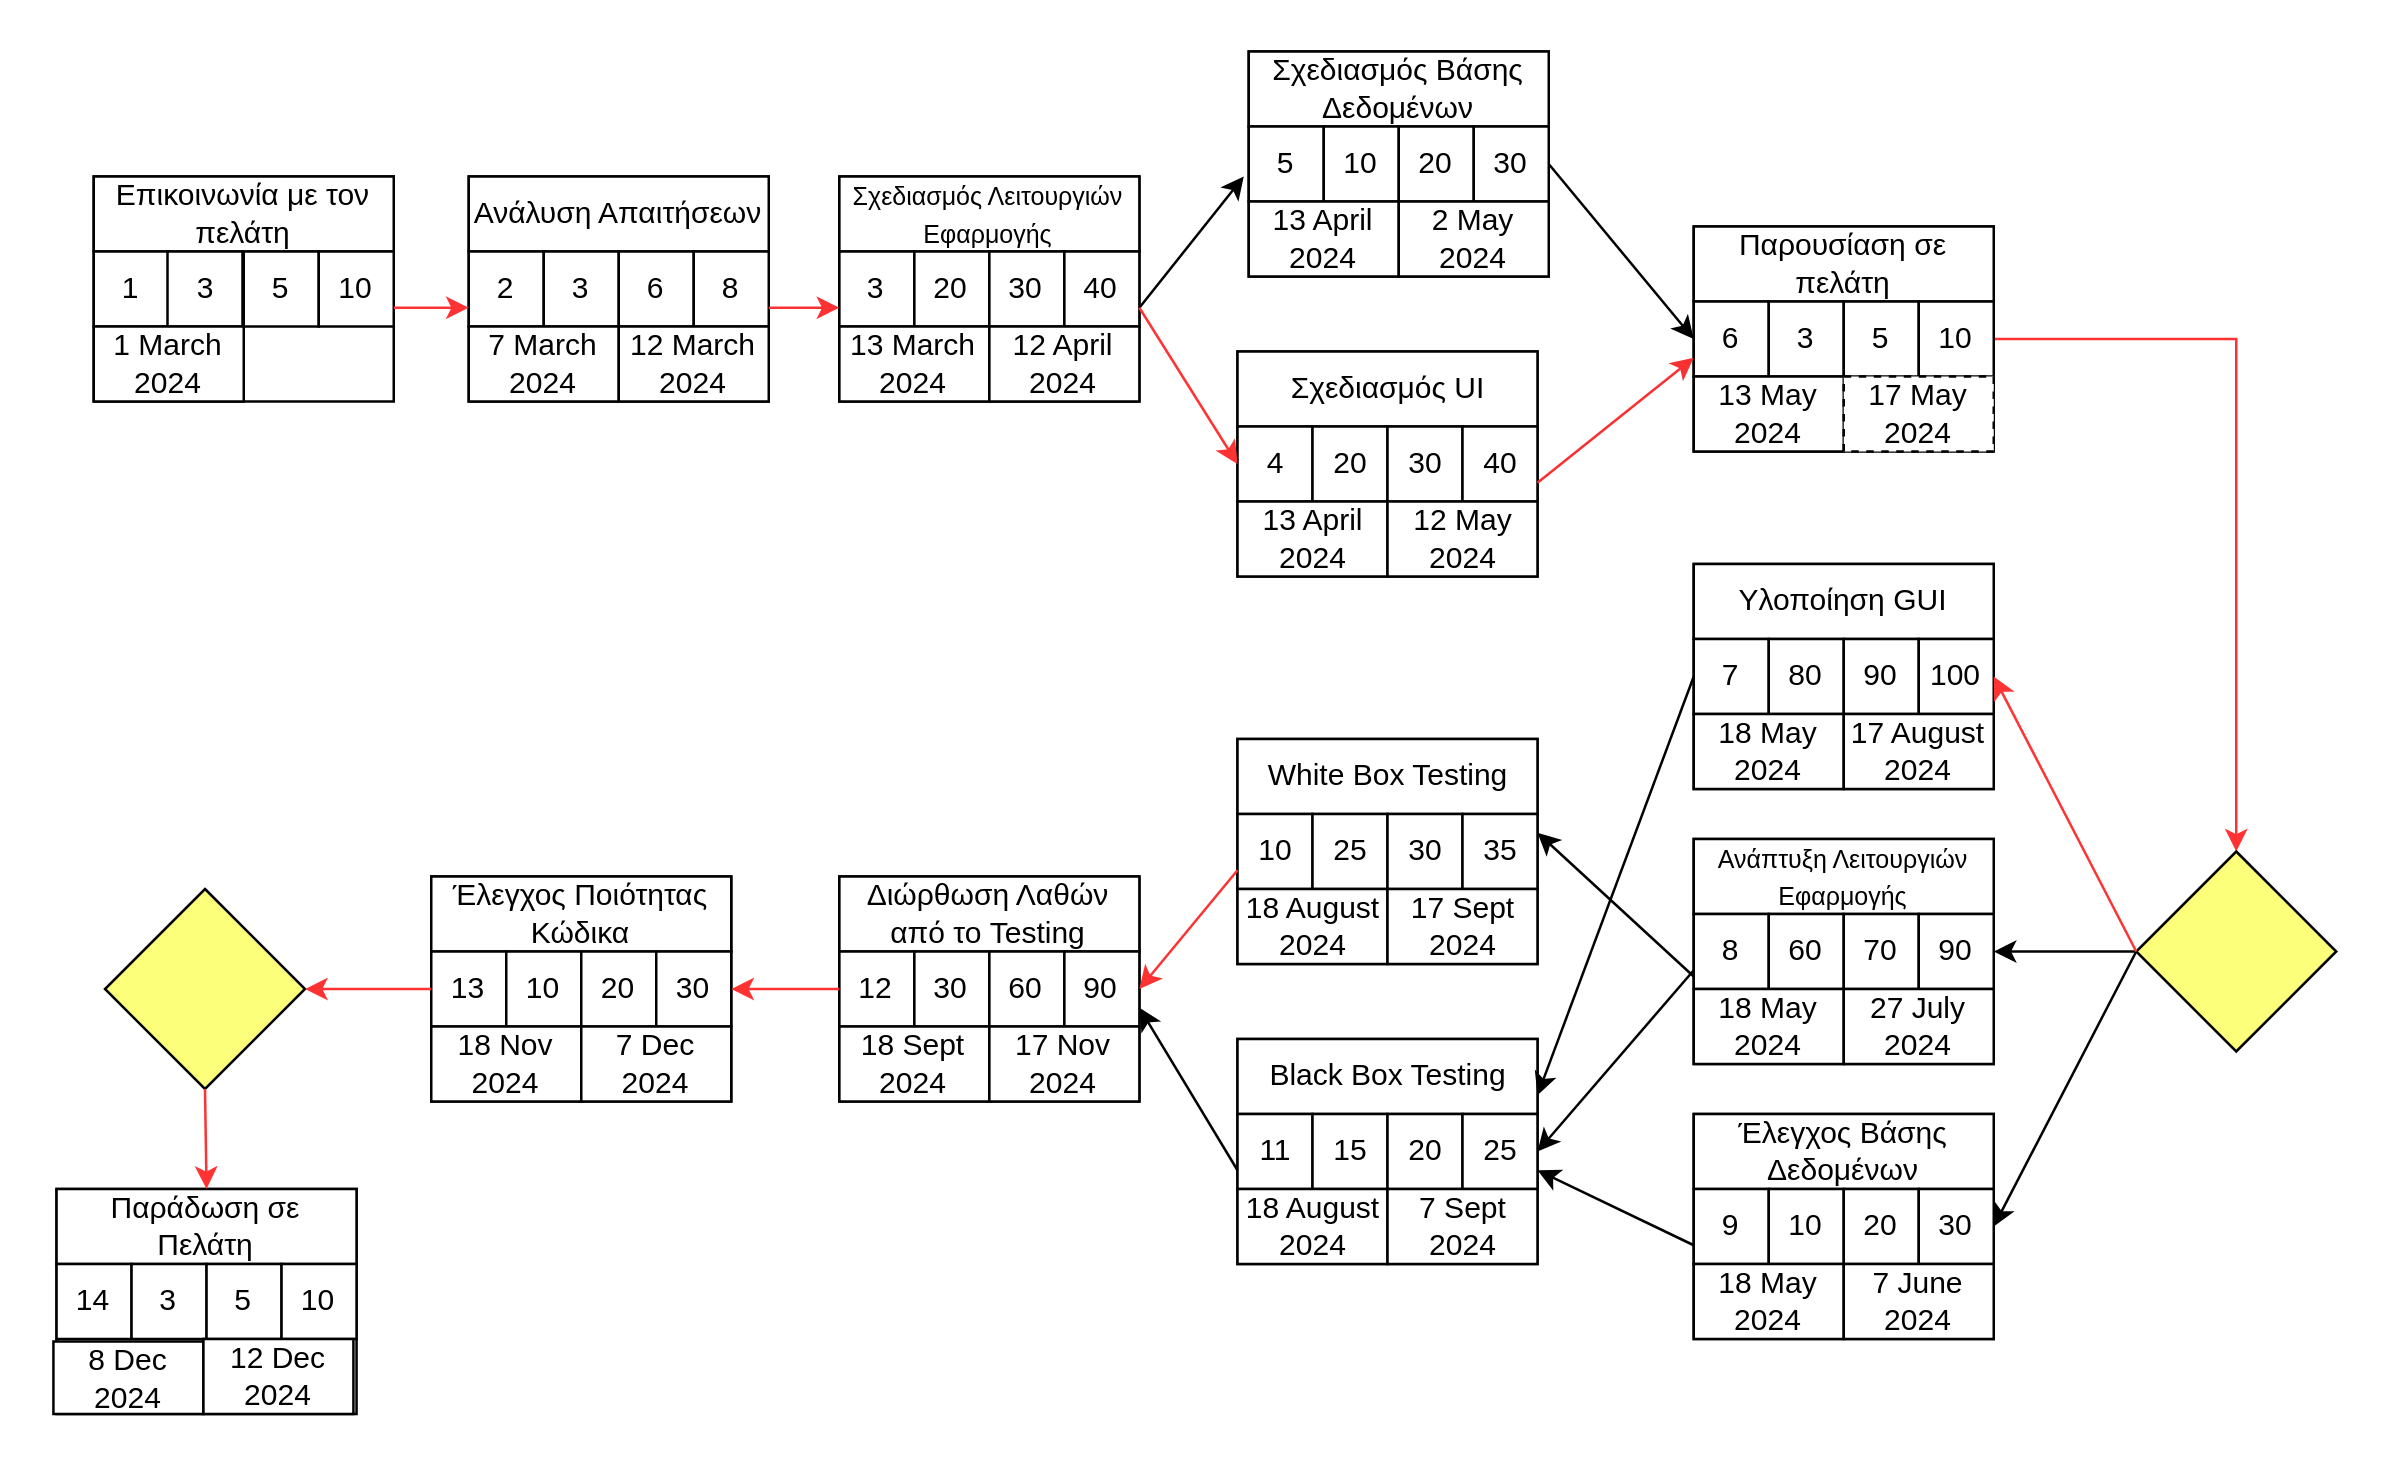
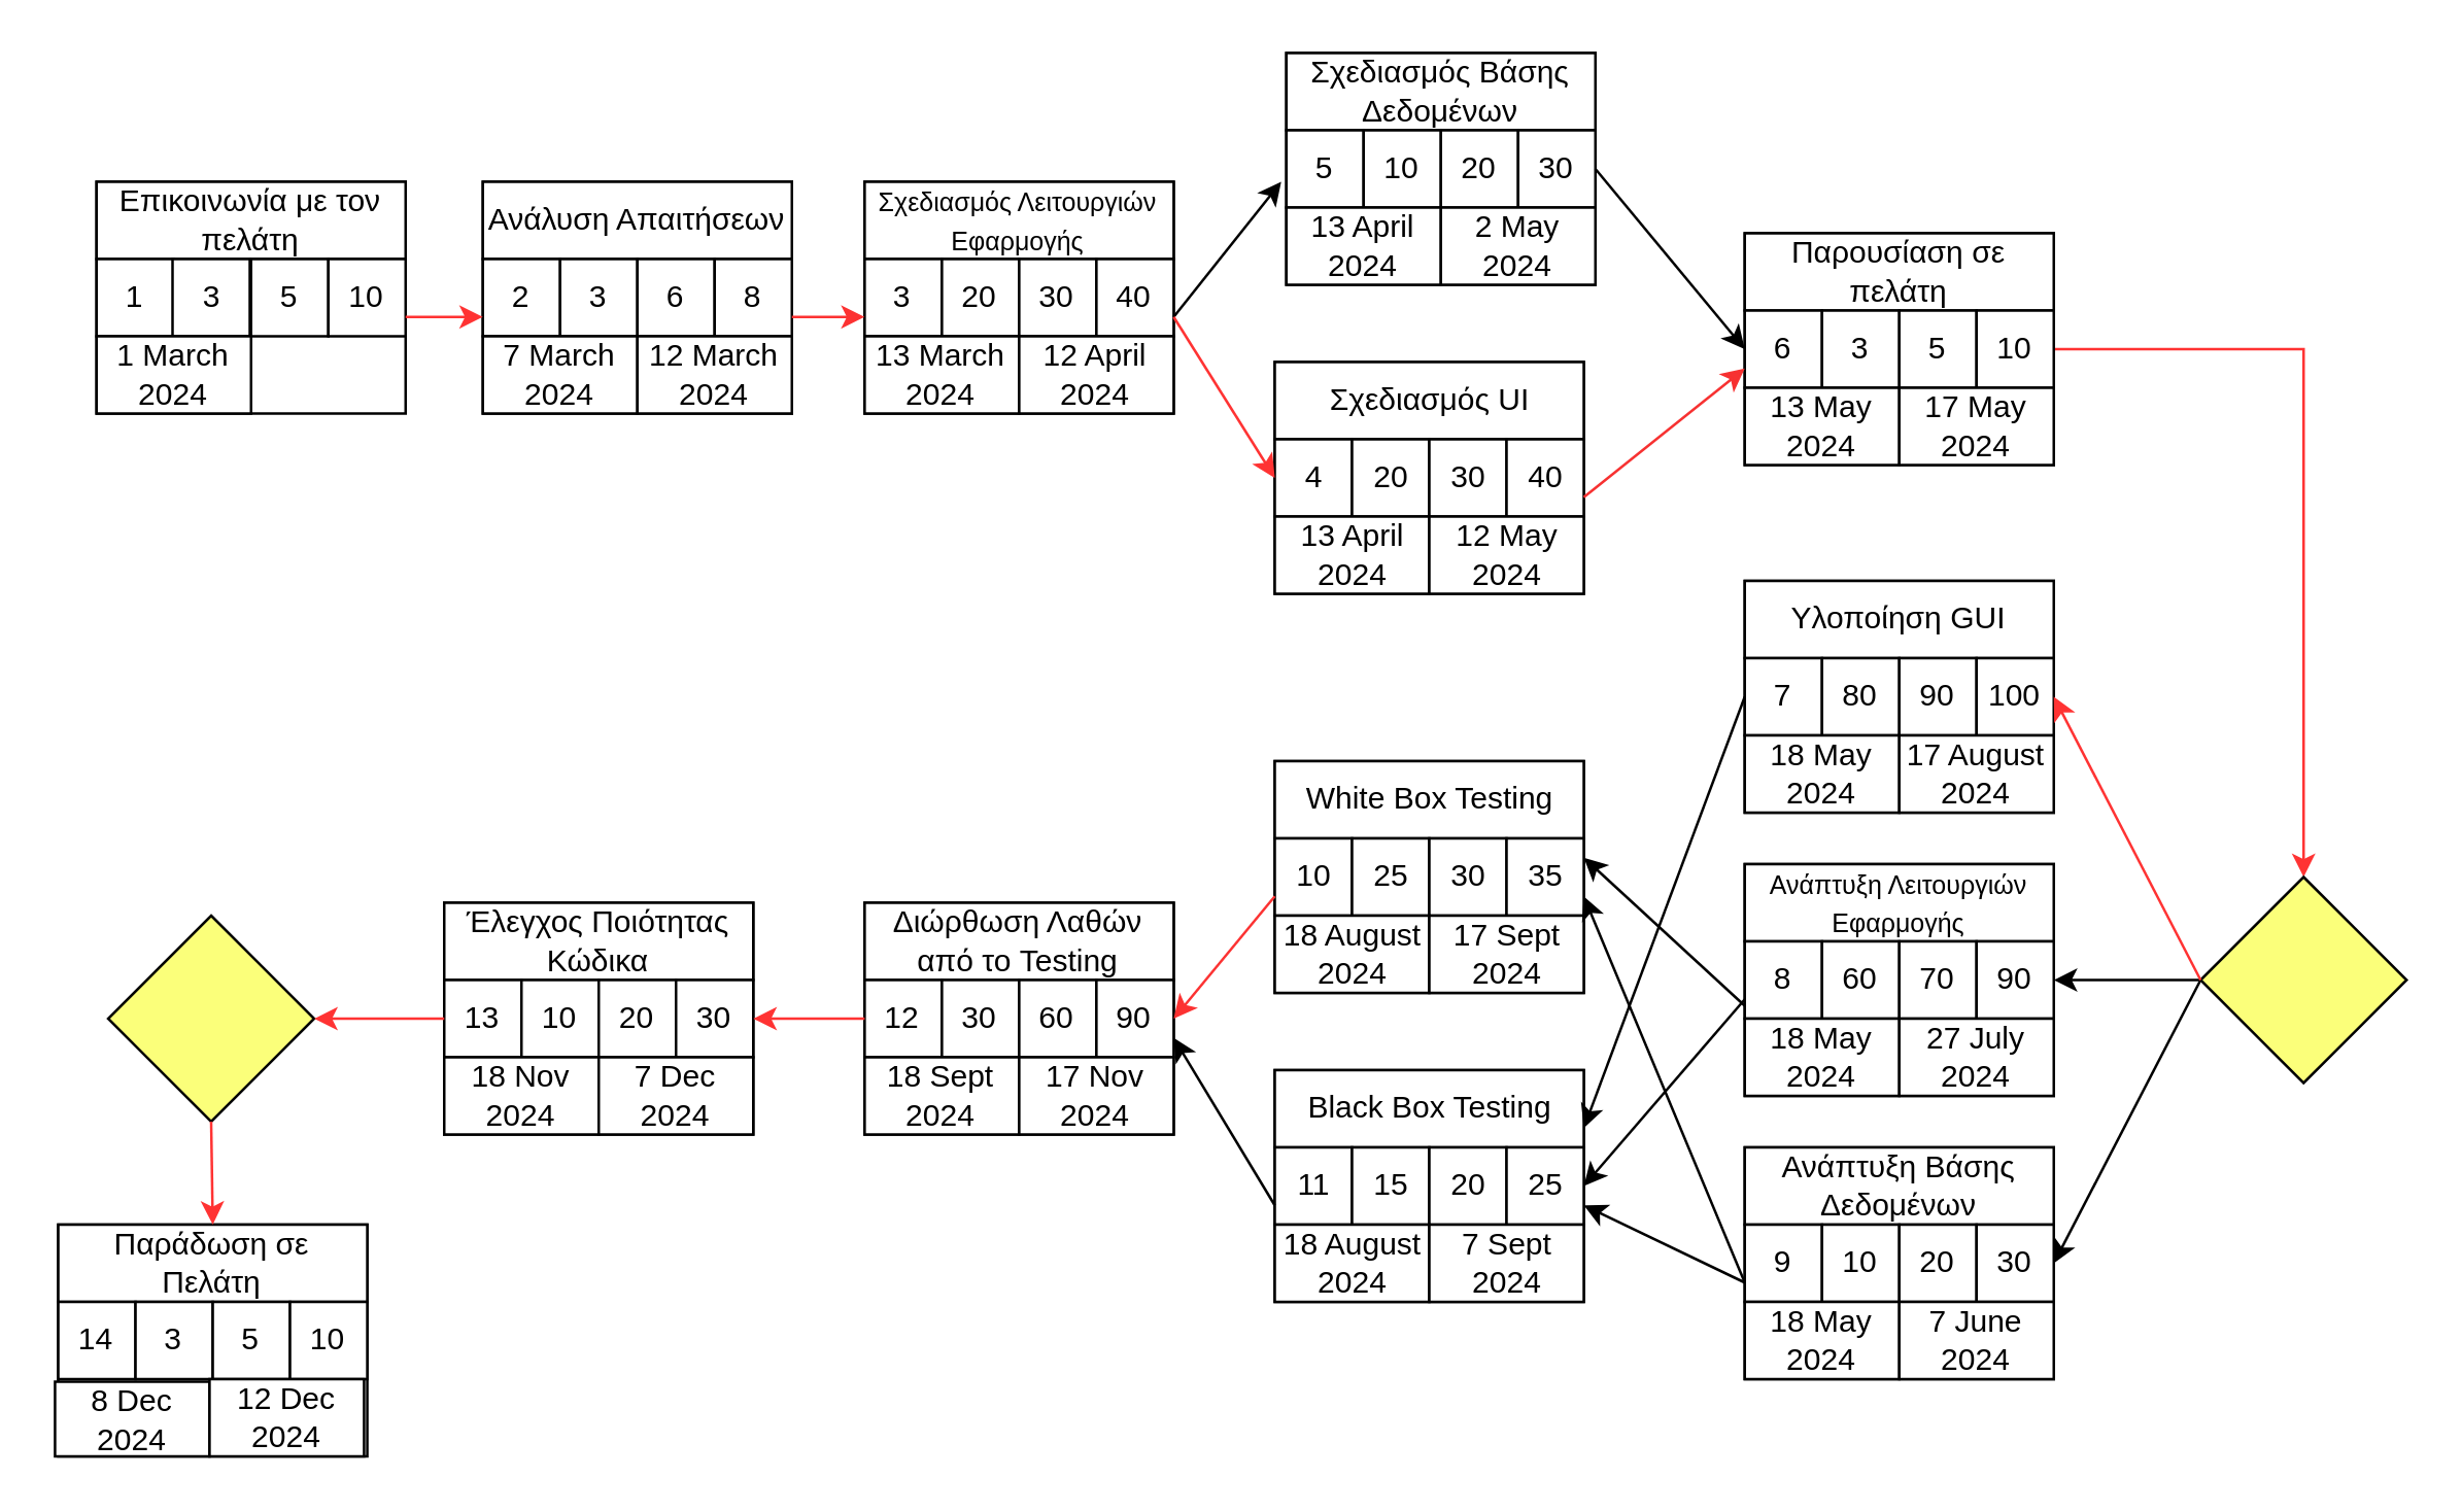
- <mxCell id="65" value="17 May 2024" style="rounded=0;whiteSpace=wrap;html=1;dashed=1;" vertex="1" parent="1"><mxGeometry x="737" y="150" width="60" height="30" as="geometry" /></mxCell>
+ <mxCell id="65" value="17 May 2024" style="rounded=0;whiteSpace=wrap;html=1;" vertex="1" parent="1"><mxGeometry x="737" y="150" width="60" height="30" as="geometry" /></mxCell>
- <mxCell id="76" value="Έλεγχος Βάσης Δεδομένων" style="rounded=0;whiteSpace=wrap;html=1;" vertex="1" parent="1"><mxGeometry x="677" y="445" width="120" height="30" as="geometry" /></mxCell>
+ <mxCell id="76" value="Ανάπτυξη Βάσης Δεδομένων" style="rounded=0;whiteSpace=wrap;html=1;" vertex="1" parent="1"><mxGeometry x="677" y="445" width="120" height="30" as="geometry" /></mxCell>
+ <mxCell id="125" value="" style="endArrow=classic;html=1;rounded=0;exitX=0;exitY=0.75;exitDx=0;exitDy=0;entryX=1;entryY=0.75;entryDx=0;entryDy=0;" edge="1" parent="1" source="77" target="104"><mxGeometry width="50" height="50" relative="1" as="geometry"><mxPoint x="687" y="280" as="sourcePoint" /><mxPoint x="607" y="250" as="targetPoint" /></mxGeometry></mxCell>
